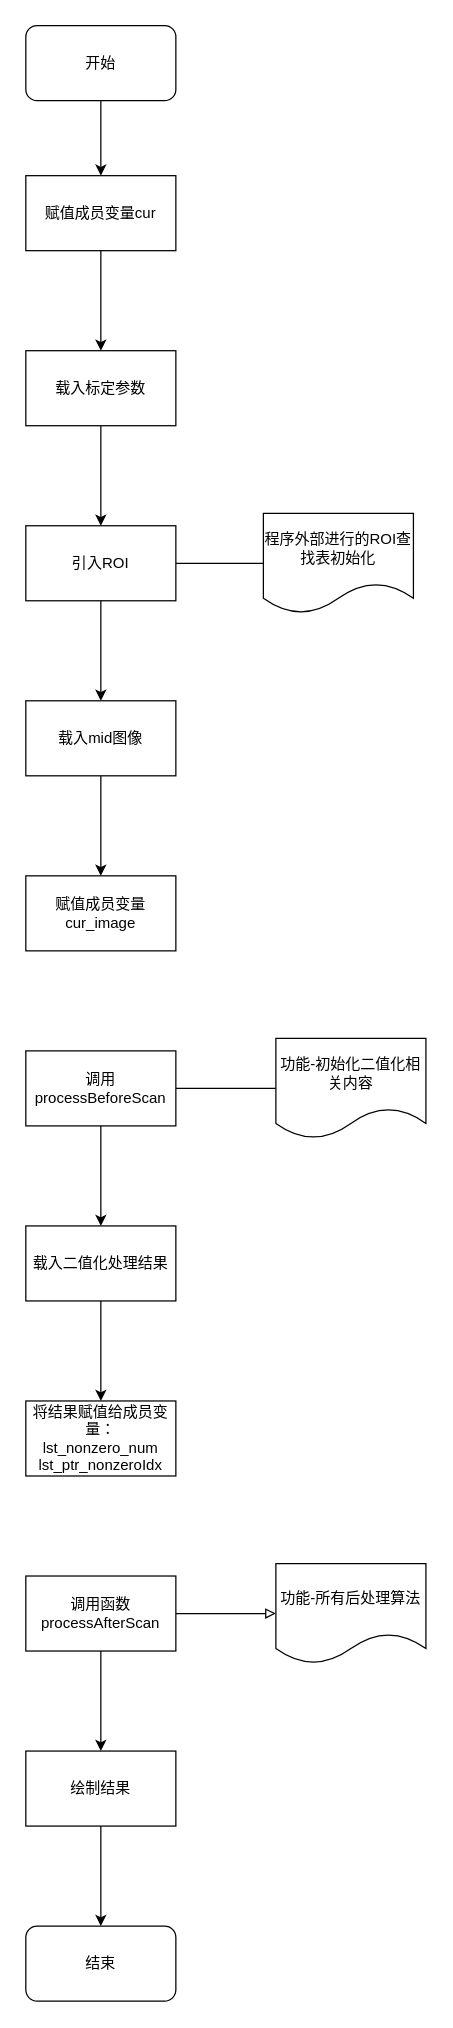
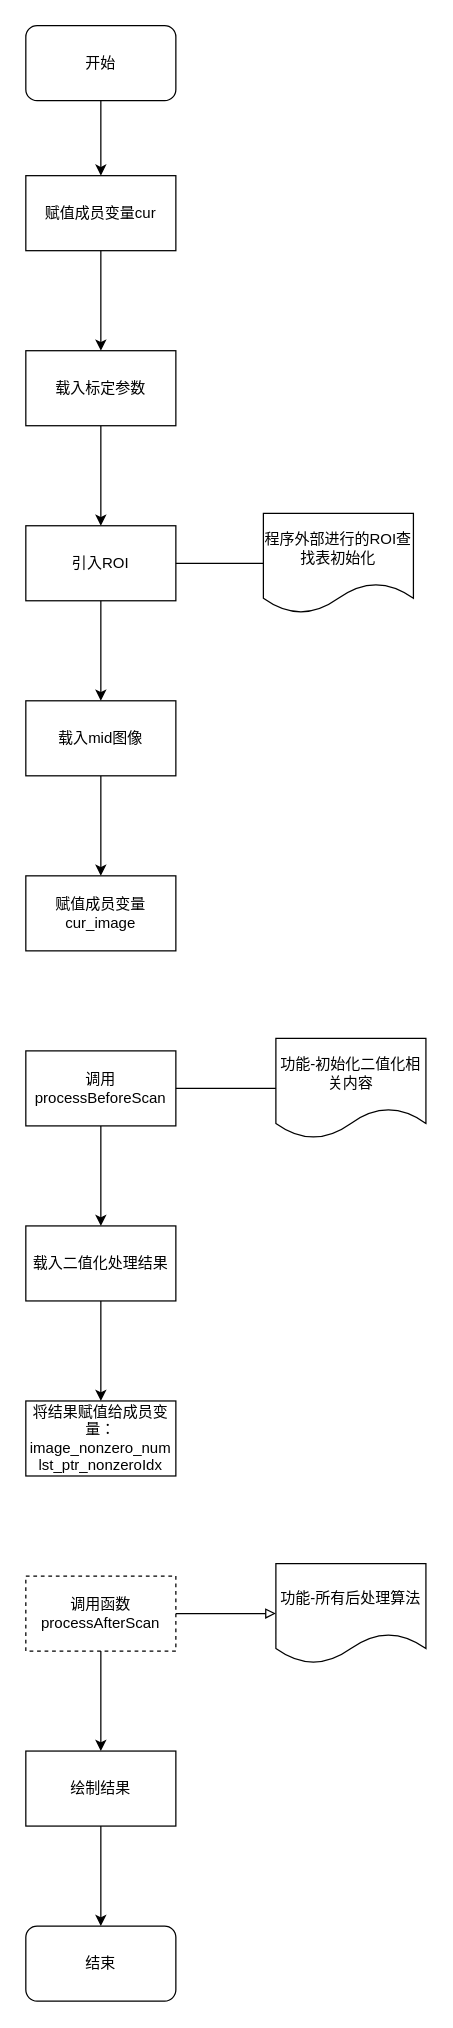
- <mxCell id="19" value="将结果赋值给成员变量：&lt;br&gt;lst_nonzero_num&lt;br&gt;lst_ptr_nonzeroIdx" style="whiteSpace=wrap;html=1;rounded=0;" vertex="1" parent="1"><mxGeometry x="20" y="1120" width="120" height="60" as="geometry" /></mxCell>
+ <mxCell id="19" value="将结果赋值给成员变量：&lt;br&gt;image_nonzero_num&lt;br&gt;lst_ptr_nonzeroIdx" style="whiteSpace=wrap;html=1;rounded=0;" vertex="1" parent="1"><mxGeometry x="20" y="1120" width="120" height="60" as="geometry" /></mxCell>
- <mxCell id="22" value="调用函数&lt;br&gt;processAfterScan" style="whiteSpace=wrap;html=1;rounded=0;" vertex="1" parent="1"><mxGeometry x="20" y="1260" width="120" height="60" as="geometry" /></mxCell>
+ <mxCell id="22" value="调用函数&lt;br&gt;processAfterScan" style="whiteSpace=wrap;html=1;rounded=0;dashed=1;" vertex="1" parent="1"><mxGeometry x="20" y="1260" width="120" height="60" as="geometry" /></mxCell>
